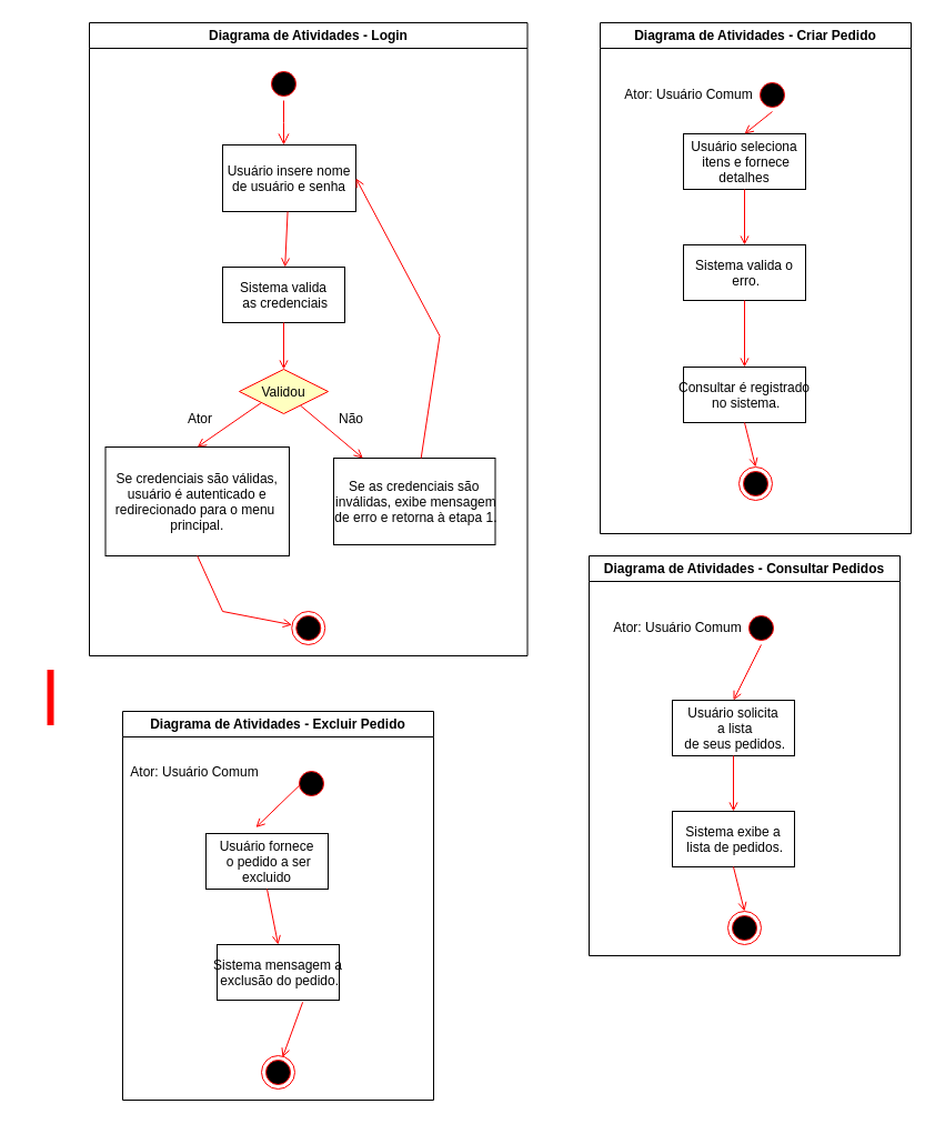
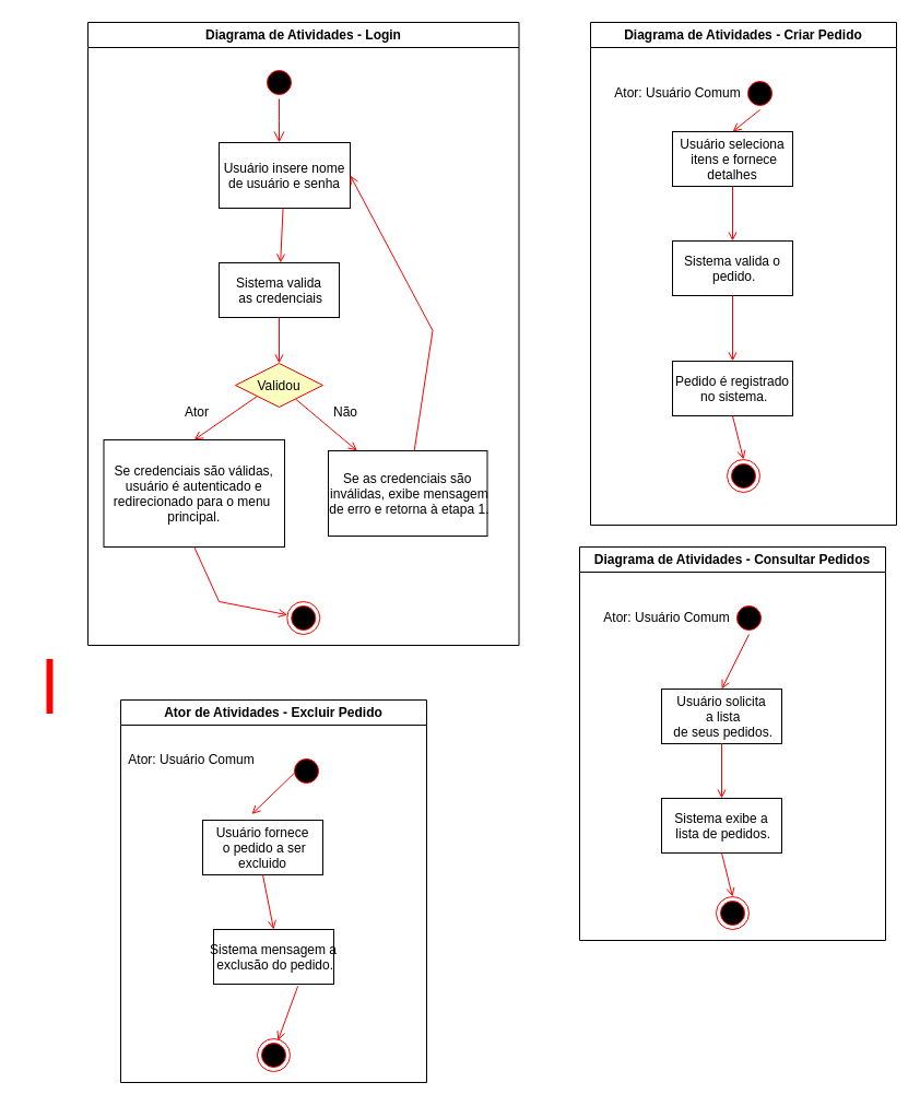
- <mxCell id="34" value="Sistema valida o&#10; erro." style="" vertex="1" parent="28"><mxGeometry x="75" y="200" width="110" height="50" as="geometry" /></mxCell>
+ <mxCell id="34" value="Sistema valida o&#10; pedido." style="" vertex="1" parent="28"><mxGeometry x="75" y="200" width="110" height="50" as="geometry" /></mxCell>
- <mxCell id="35" value="Consultar é registrado&#10; no sistema." style="" vertex="1" parent="28"><mxGeometry x="75" y="310" width="110" height="50" as="geometry" /></mxCell>
+ <mxCell id="35" value="Pedido é registrado&#10; no sistema." style="" vertex="1" parent="28"><mxGeometry x="75" y="310" width="110" height="50" as="geometry" /></mxCell>
- <mxCell id="19" value="Diagrama de Atividades - Excluir Pedido" style="swimlane;whiteSpace=wrap" parent="1" vertex="1"><mxGeometry x="110" y="640" width="280" height="350" as="geometry" /></mxCell>
+ <mxCell id="19" value="Ator de Atividades - Excluir Pedido" style="swimlane;whiteSpace=wrap" parent="1" vertex="1"><mxGeometry x="110" y="640" width="280" height="350" as="geometry" /></mxCell>
